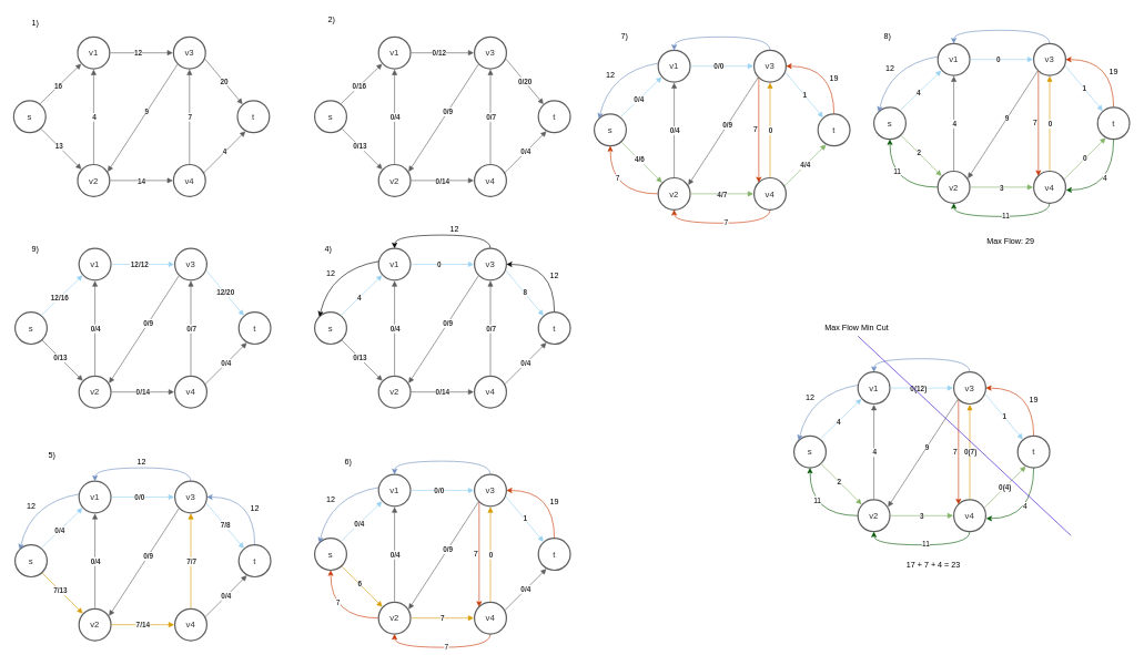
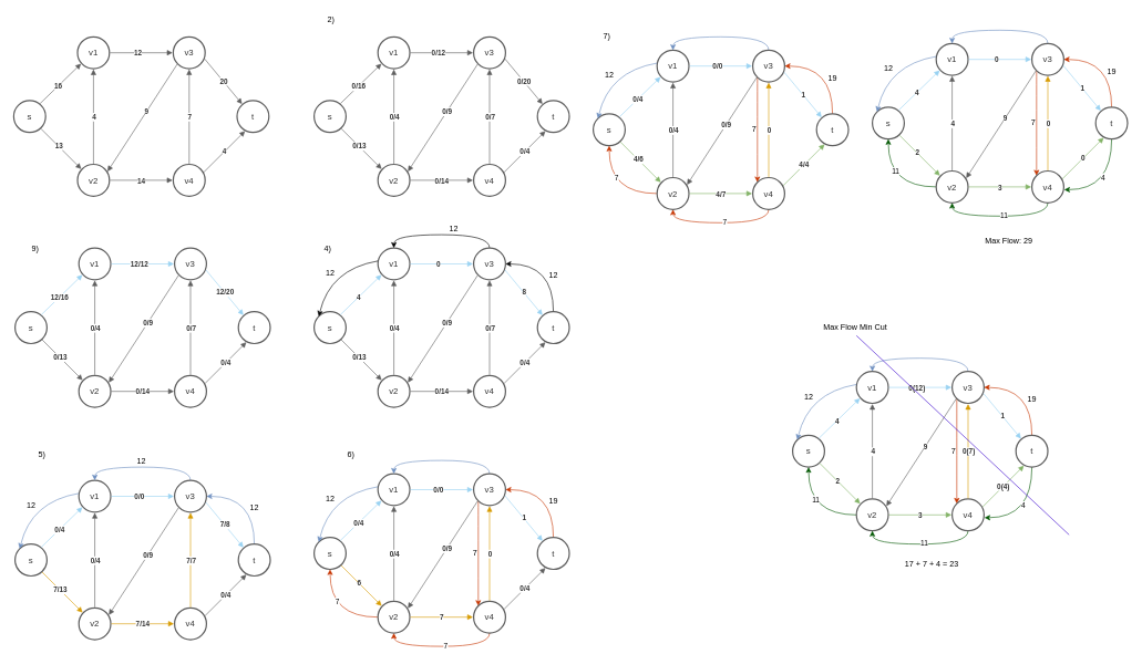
- <mxCell id="282" value="1)" style="text;html=1;align=center;verticalAlign=middle;resizable=0;points=[];autosize=1;" vertex="1" parent="1"><mxGeometry x="37" y="25" width="30" height="20" as="geometry" /></mxCell>
- <mxCell id="288" value="7)" style="text;html=1;align=center;verticalAlign=middle;resizable=0;points=[];autosize=1;" vertex="1" parent="1"><mxGeometry x="922" y="45" width="30" height="20" as="geometry" /></mxCell>
+ <mxCell id="288" value="7)" style="text;html=1;align=center;verticalAlign=middle;resizable=0;points=[];autosize=1;" vertex="1" parent="1"><mxGeometry x="897" y="45" width="30" height="20" as="geometry" /></mxCell>
- <mxCell id="289" value="8)" style="text;html=1;align=center;verticalAlign=middle;resizable=0;points=[];autosize=1;" vertex="1" parent="1"><mxGeometry x="1317" y="45" width="30" height="20" as="geometry" /></mxCell>
- <mxCell id="286" value="5)" style="text;html=1;align=center;verticalAlign=middle;resizable=0;points=[];autosize=1;" vertex="1" parent="1"><mxGeometry x="62" y="675" width="30" height="20" as="geometry" /></mxCell>
+ <mxCell id="286" value="5)" style="text;html=1;align=center;verticalAlign=middle;resizable=0;points=[];autosize=1;" vertex="1" parent="1"><mxGeometry x="47" y="675" width="30" height="20" as="geometry" /></mxCell>
- <mxCell id="287" value="6)" style="text;html=1;align=center;verticalAlign=middle;resizable=0;points=[];autosize=1;" vertex="1" parent="1"><mxGeometry x="507" y="685" width="30" height="20" as="geometry" /></mxCell>
+ <mxCell id="287" value="6)" style="text;html=1;align=center;verticalAlign=middle;resizable=0;points=[];autosize=1;" vertex="1" parent="1"><mxGeometry x="512" y="675" width="30" height="20" as="geometry" /></mxCell>
